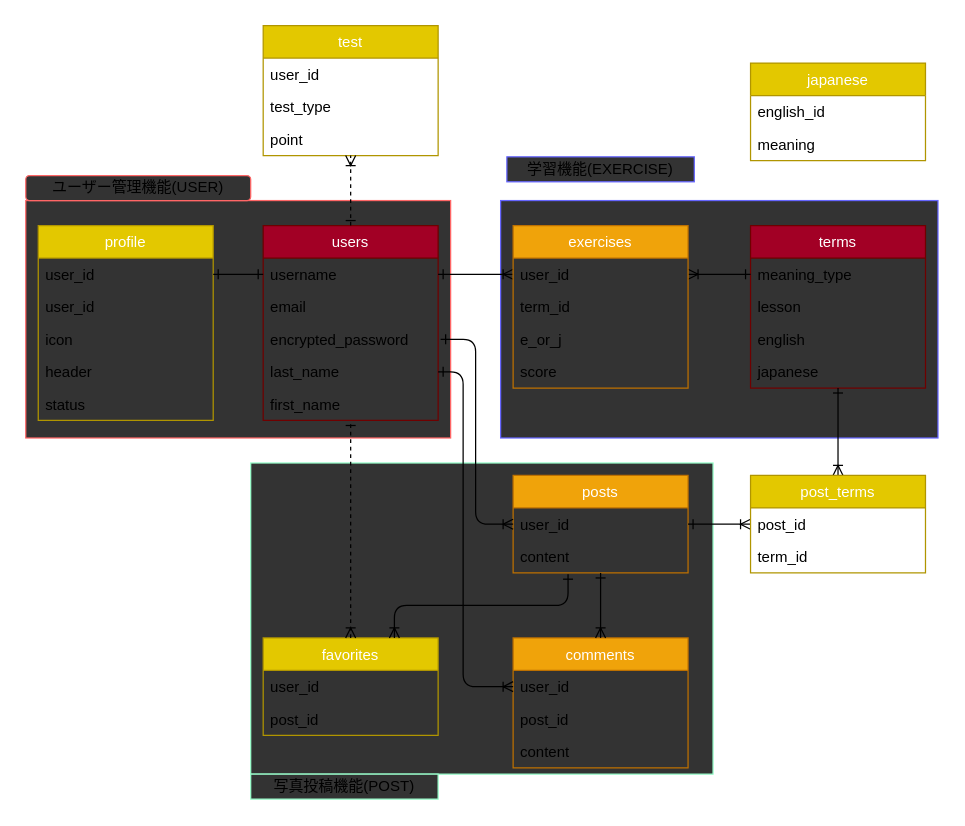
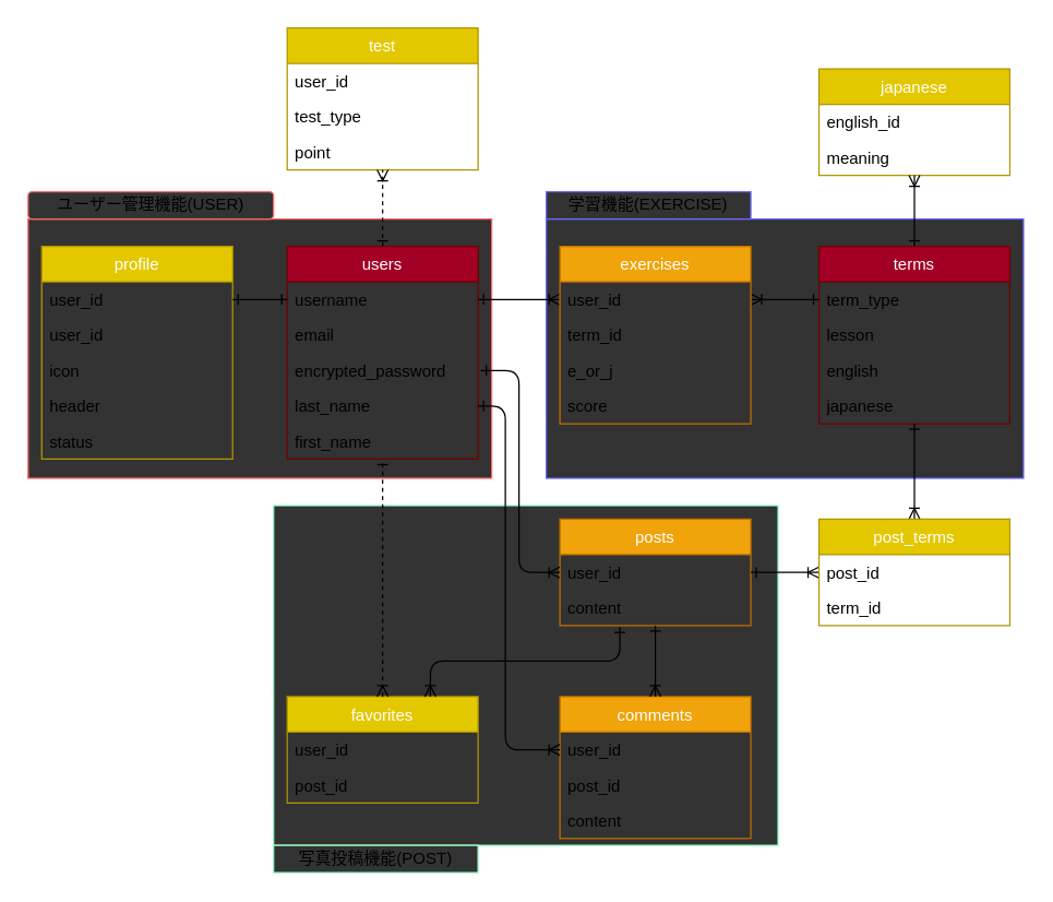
- <mxCell id="55" value="学習機能(EXERCISE)" style="text;html=1;align=center;verticalAlign=middle;whiteSpace=wrap;rounded=0;fillColor=#333333;strokeColor=#6666FF;" parent="1" vertex="1"><mxGeometry x="405" y="125" width="150" height="20" as="geometry" /></mxCell>
+ <mxCell id="55" value="学習機能(EXERCISE)" style="text;html=1;align=center;verticalAlign=middle;whiteSpace=wrap;rounded=0;fillColor=#333333;strokeColor=#6666FF;" parent="1" vertex="1"><mxGeometry x="400" y="140" width="150" height="20" as="geometry" /></mxCell>
+ <mxCell id="57" value="" style="edgeStyle=elbowEdgeStyle;elbow=horizontal;endArrow=ERone;html=1;startArrow=ERoneToMany;startFill=0;endFill=0;entryX=0.5;entryY=0;entryDx=0;entryDy=0;" parent="1" source="35" target="14" edge="1"><mxGeometry width="50" height="50" relative="1" as="geometry"><mxPoint x="640" y="150" as="sourcePoint" /><mxPoint x="740" y="387" as="targetPoint" /><Array as="points"><mxPoint x="670" y="160" /><mxPoint x="560" y="280" /></Array></mxGeometry></mxCell>
- <mxCell id="15" value="meaning_type" style="text;strokeColor=none;fillColor=none;align=left;verticalAlign=top;spacingLeft=4;spacingRight=4;overflow=hidden;rotatable=0;points=[[0,0.5],[1,0.5]];portConstraint=eastwest;" parent="14" vertex="1"><mxGeometry y="26" width="140" height="26" as="geometry" /></mxCell>
+ <mxCell id="15" value="term_type" style="text;strokeColor=none;fillColor=none;align=left;verticalAlign=top;spacingLeft=4;spacingRight=4;overflow=hidden;rotatable=0;points=[[0,0.5],[1,0.5]];portConstraint=eastwest;" parent="14" vertex="1"><mxGeometry y="26" width="140" height="26" as="geometry" /></mxCell>
